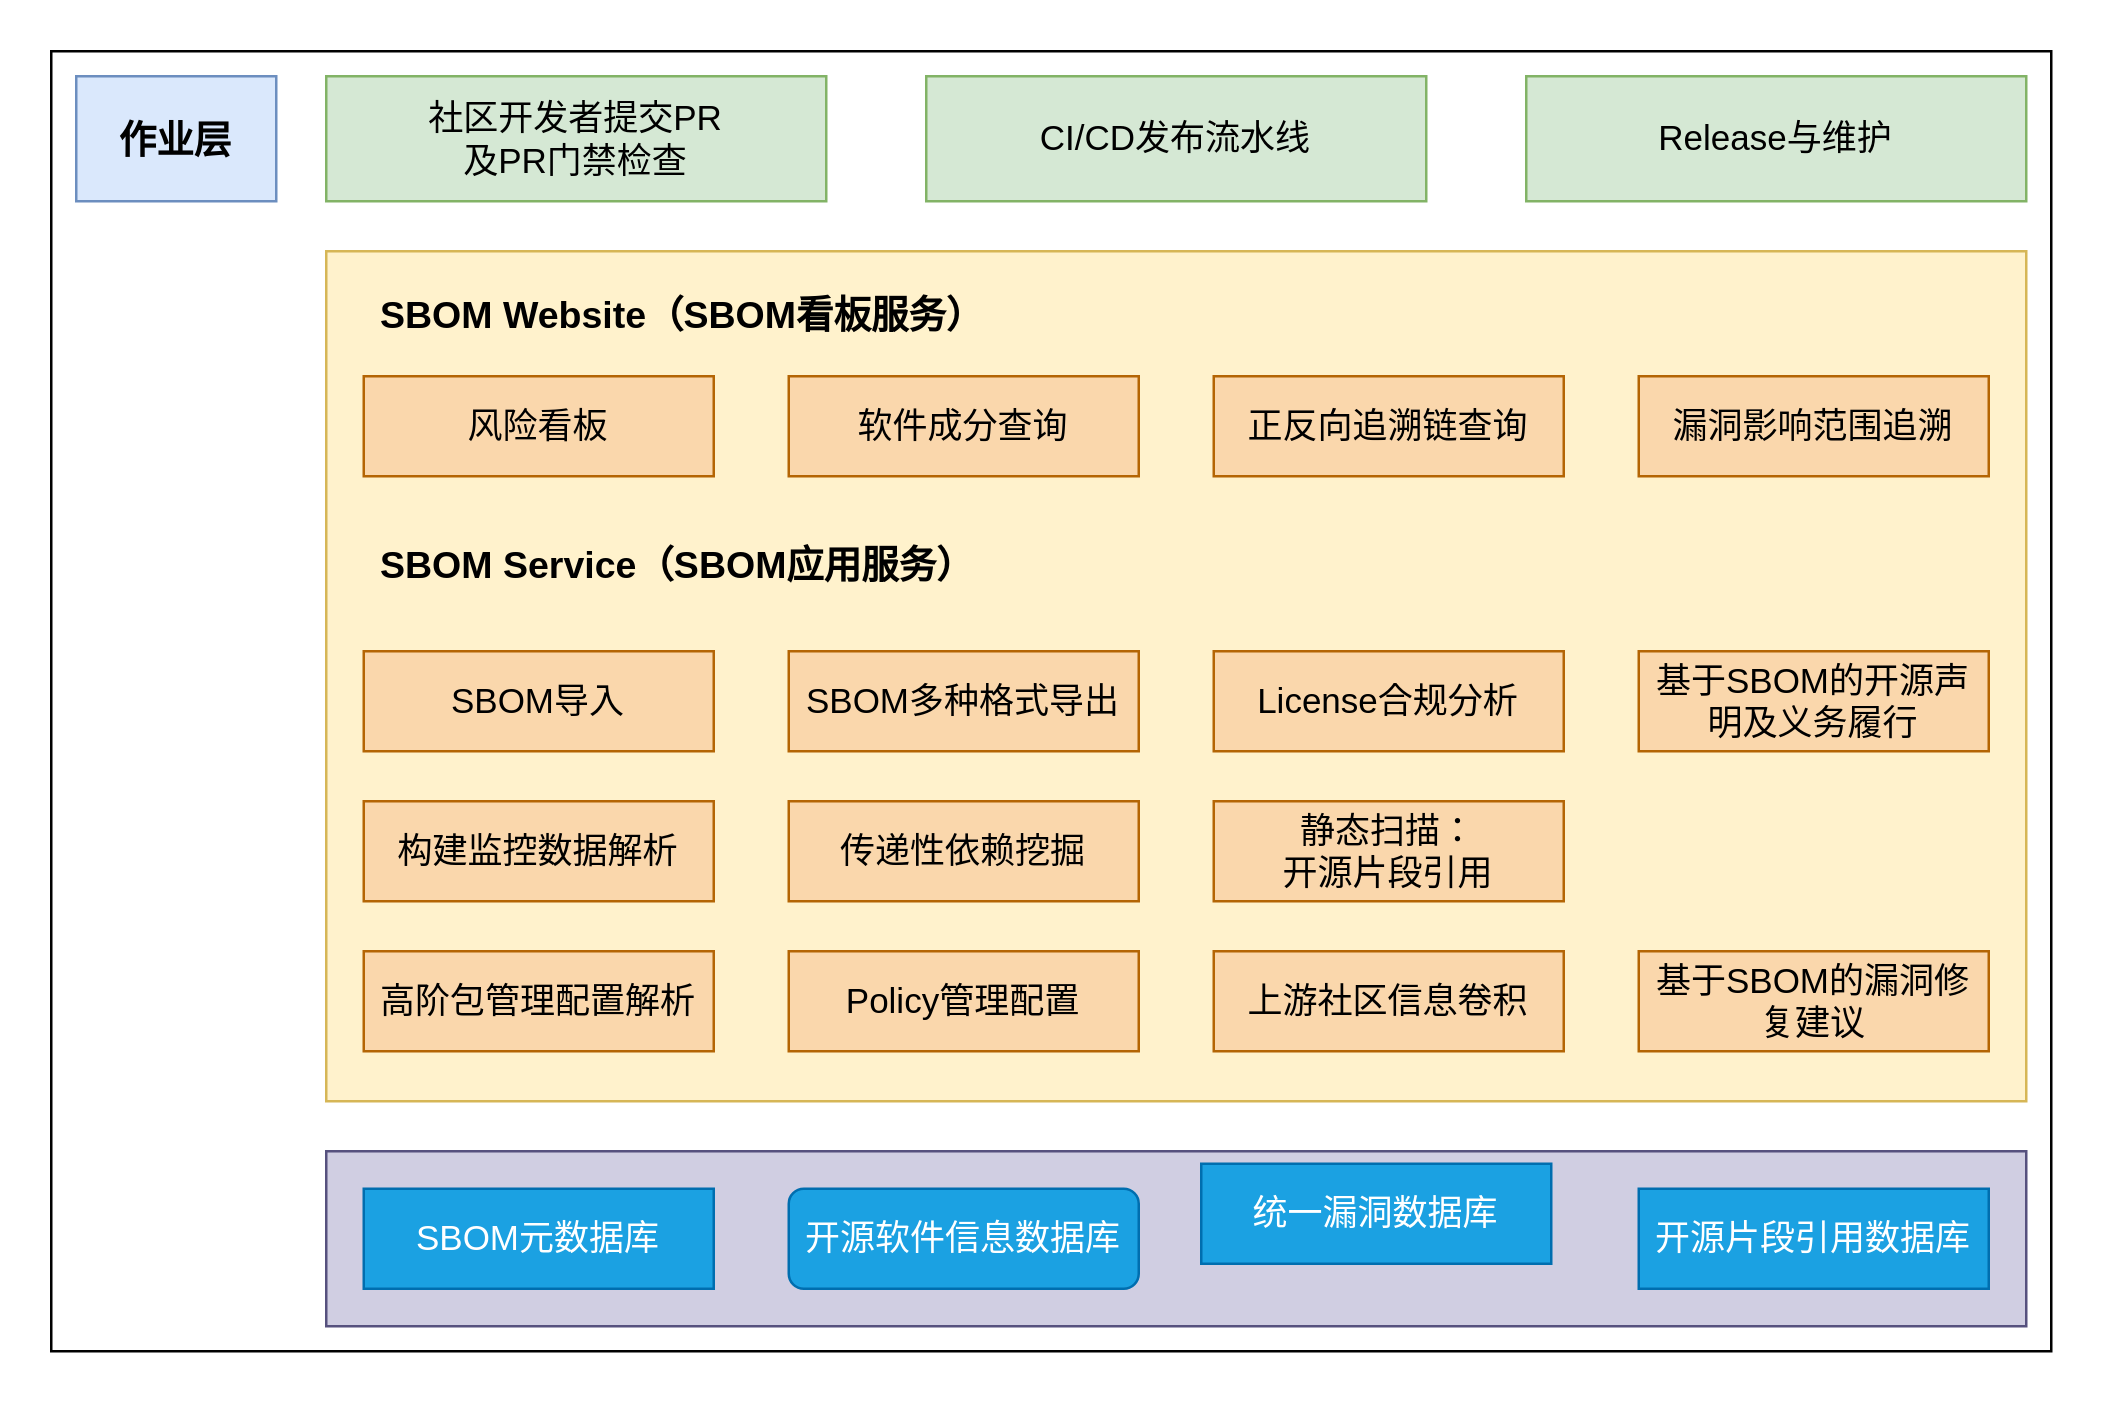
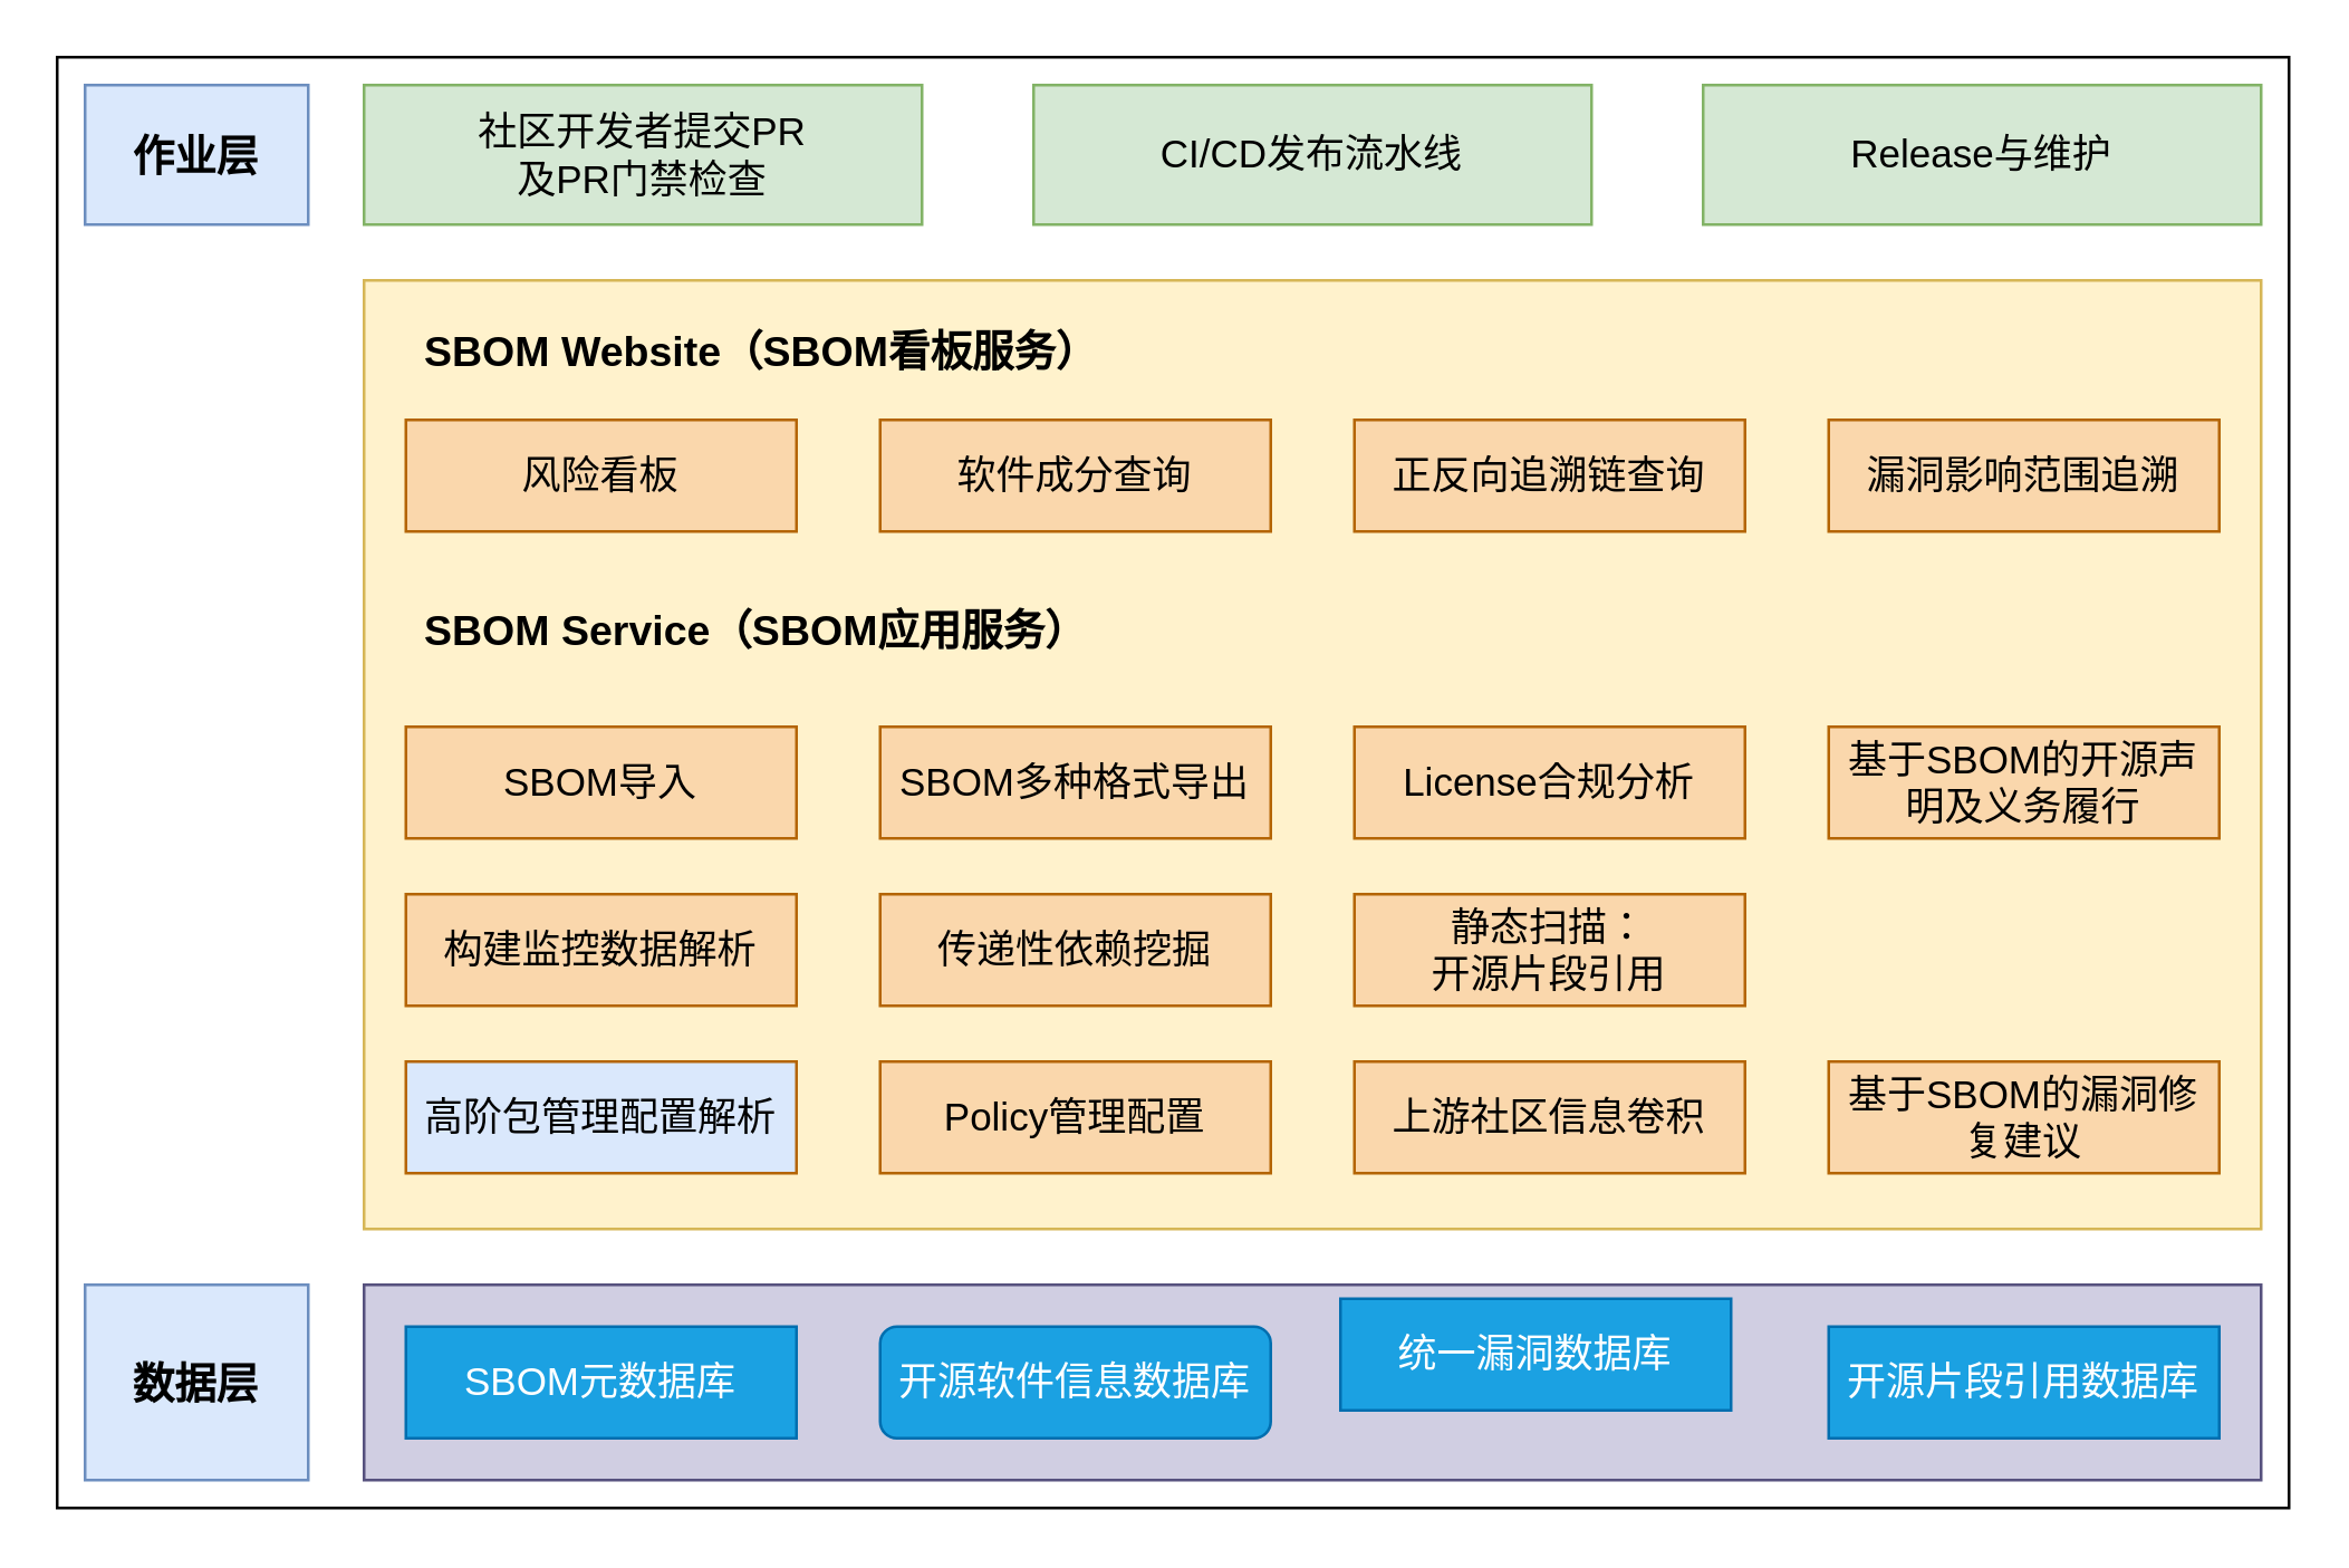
- <mxCell id="15" value="高阶包管理配置解析" style="rounded=0;whiteSpace=wrap;html=1;fontSize=14;fillColor=#fad7ac;strokeColor=#b46504;" vertex="1" parent="1"><mxGeometry x="145" y="380" width="140" height="40" as="geometry" /></mxCell>
+ <mxCell id="15" value="高阶包管理配置解析" style="rounded=0;whiteSpace=wrap;html=1;fontSize=14;fillColor=#dae8fc;strokeColor=#b46504;" vertex="1" parent="1"><mxGeometry x="145" y="380" width="140" height="40" as="geometry" /></mxCell>
+ <mxCell id="30" value="数据层" style="rounded=0;whiteSpace=wrap;html=1;fontSize=15;fillColor=#dae8fc;strokeColor=#6c8ebf;fontStyle=1" vertex="1" parent="1"><mxGeometry x="30" y="460" width="80" height="70" as="geometry" /></mxCell>
